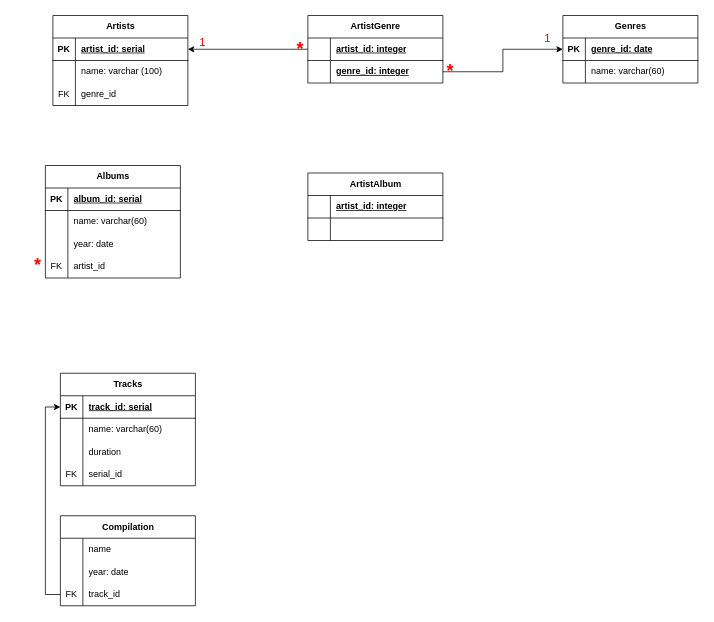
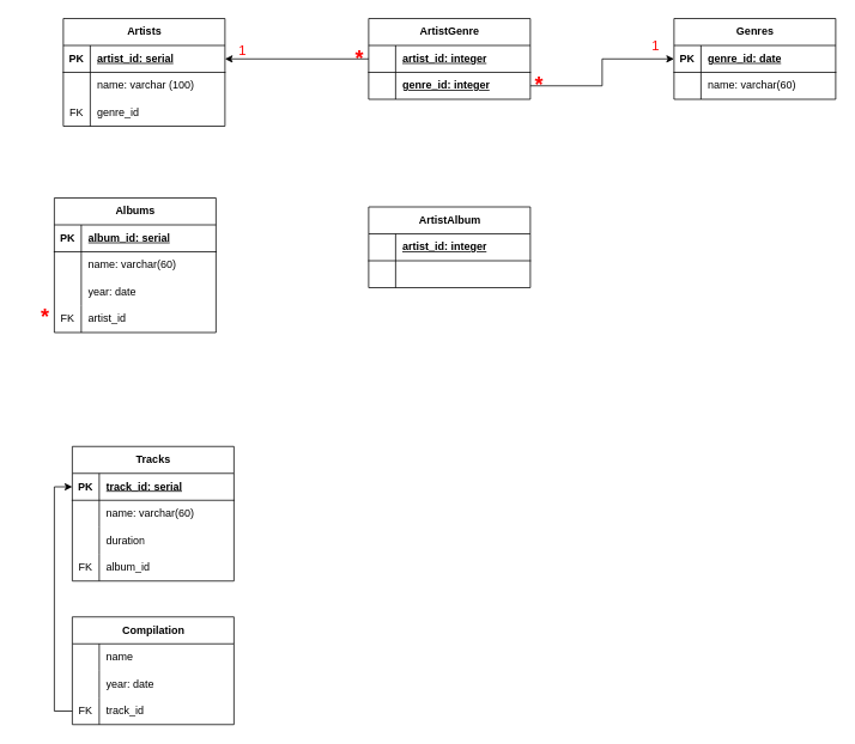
- <mxCell id="53" value="serial_id" style="shape=partialRectangle;connectable=0;fillColor=none;top=0;left=0;bottom=0;right=0;align=left;spacingLeft=6;overflow=hidden;whiteSpace=wrap;html=1;" vertex="1" parent="51"><mxGeometry x="30" width="150" height="30" as="geometry"><mxRectangle width="150" height="30" as="alternateBounds" /></mxGeometry></mxCell>
+ <mxCell id="53" value="album_id" style="shape=partialRectangle;connectable=0;fillColor=none;top=0;left=0;bottom=0;right=0;align=left;spacingLeft=6;overflow=hidden;whiteSpace=wrap;html=1;" vertex="1" parent="51"><mxGeometry x="30" width="150" height="30" as="geometry"><mxRectangle width="150" height="30" as="alternateBounds" /></mxGeometry></mxCell>
